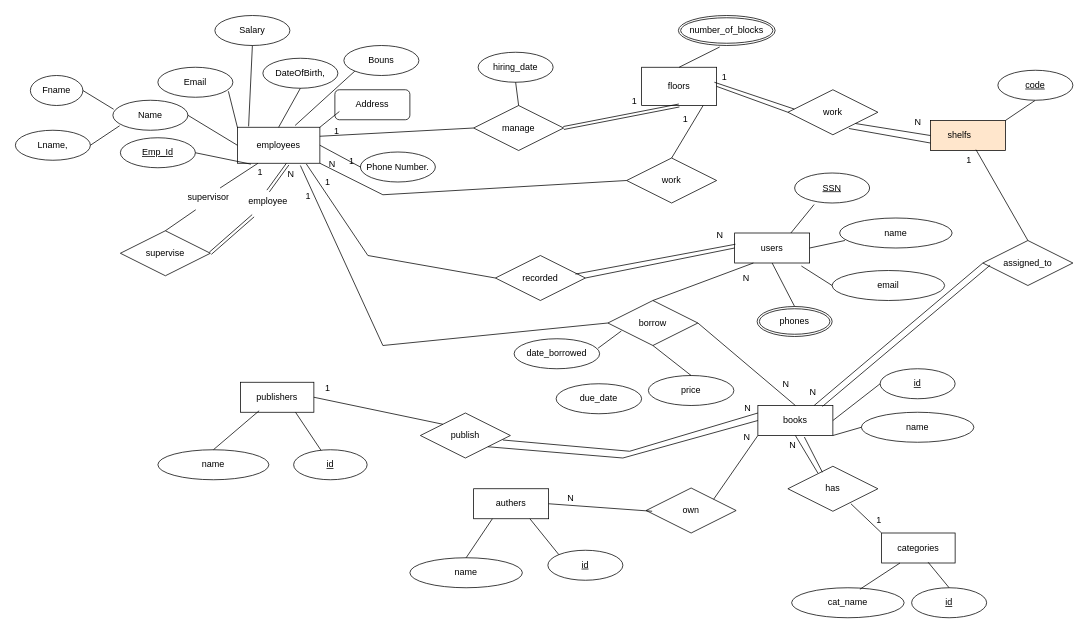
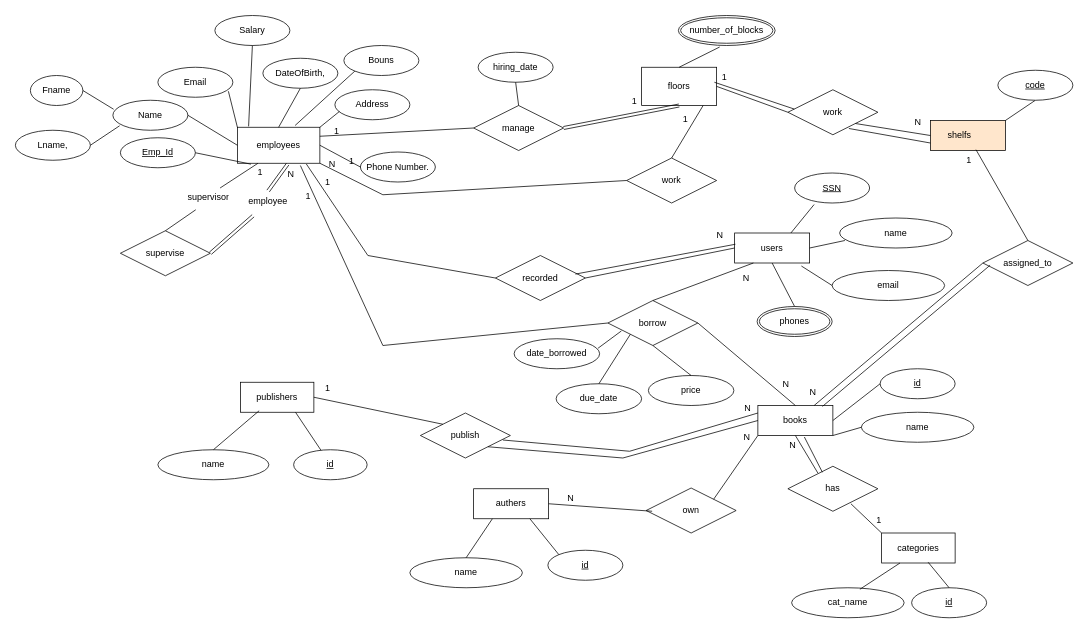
- <mxCell id="13" value="Address" style="whiteSpace=wrap;html=1;align=center;rounded=1;" vertex="1" parent="1"><mxGeometry x="446" y="119" width="100" height="40" as="geometry" /></mxCell>
+ <mxCell id="13" value="Address" style="ellipse;whiteSpace=wrap;html=1;align=center;" vertex="1" parent="1"><mxGeometry x="446" y="119" width="100" height="40" as="geometry" /></mxCell>
+ <mxCell id="89" value="" style="endArrow=none;html=1;rounded=0;exitX=0.5;exitY=0;exitDx=0;exitDy=0;entryX=0;entryY=1;entryDx=0;entryDy=0;" edge="1" parent="1" source="86" target="78"><mxGeometry relative="1" as="geometry"><mxPoint x="917" y="510" as="sourcePoint" /><mxPoint x="934" y="489" as="targetPoint" /></mxGeometry></mxCell>
